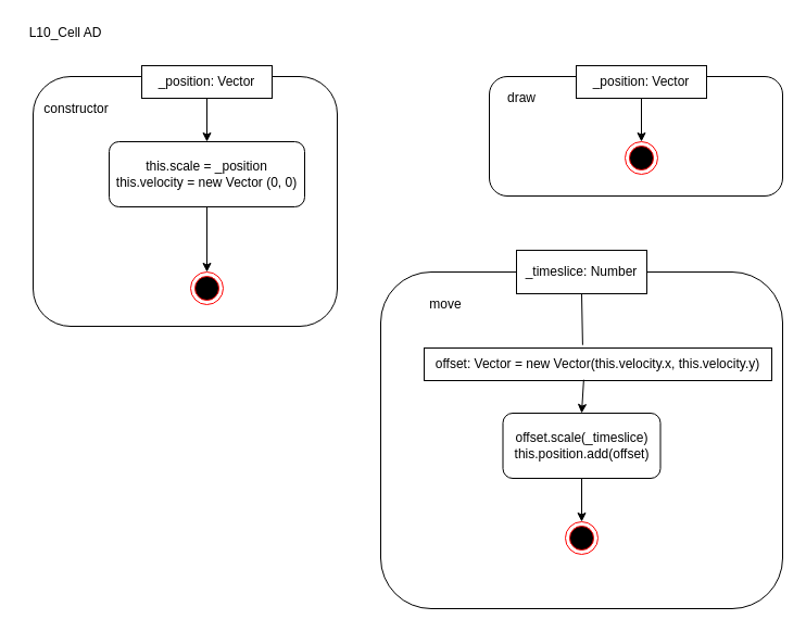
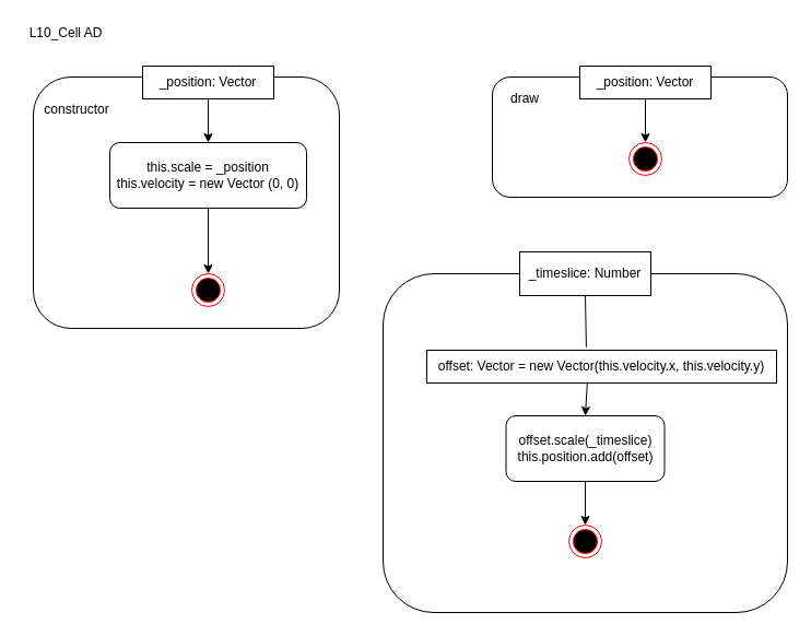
- <mxCell id="23" value="move" style="text;html=1;strokeColor=none;fillColor=none;align=center;verticalAlign=middle;whiteSpace=wrap;rounded=0;" vertex="1" parent="1"><mxGeometry x="390" y="270" width="40" height="20" as="geometry" /></mxCell>
